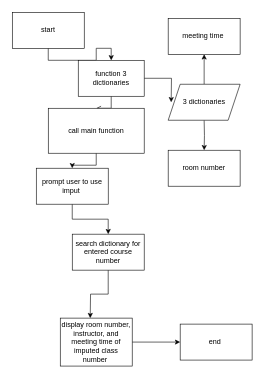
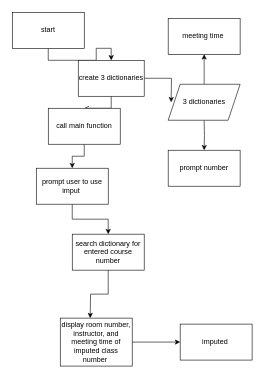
- <mxCell id="6" value="function 3 dictionaries" style="rounded=0;whiteSpace=wrap;html=1;" parent="1" vertex="1"><mxGeometry x="130" y="100" width="110" height="60" as="geometry" /></mxCell>
+ <mxCell id="6" value="create 3 dictionaries" style="rounded=0;whiteSpace=wrap;html=1;" parent="1" vertex="1"><mxGeometry x="130" y="100" width="110" height="60" as="geometry" /></mxCell>
- <mxCell id="8" value="call main function" style="whiteSpace=wrap;html=1;rounded=0;" parent="1" vertex="1"><mxGeometry x="80" y="180" width="160" height="75" as="geometry" /></mxCell>
+ <mxCell id="8" value="call main function" style="whiteSpace=wrap;html=1;rounded=0;" parent="1" vertex="1"><mxGeometry x="80" y="180" width="120" height="60" as="geometry" /></mxCell>
- <mxCell id="14" value="room number" style="rounded=0;whiteSpace=wrap;html=1;" parent="1" vertex="1"><mxGeometry x="280" y="250" width="120" height="60" as="geometry" /></mxCell>
+ <mxCell id="14" value="prompt number" style="rounded=0;whiteSpace=wrap;html=1;" parent="1" vertex="1"><mxGeometry x="280" y="250" width="120" height="60" as="geometry" /></mxCell>
- <mxCell id="20" value="end&amp;nbsp;" style="whiteSpace=wrap;html=1;rounded=0;" parent="1" vertex="1"><mxGeometry x="300" y="540" width="120" height="60" as="geometry" /></mxCell>
+ <mxCell id="20" value="imputed&amp;nbsp;" style="whiteSpace=wrap;html=1;rounded=0;" parent="1" vertex="1"><mxGeometry x="300" y="540" width="120" height="60" as="geometry" /></mxCell>
